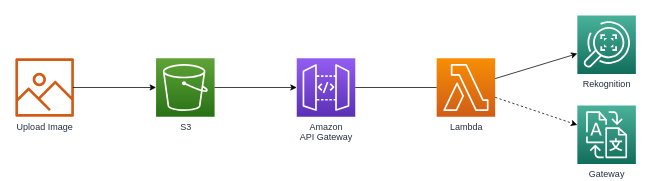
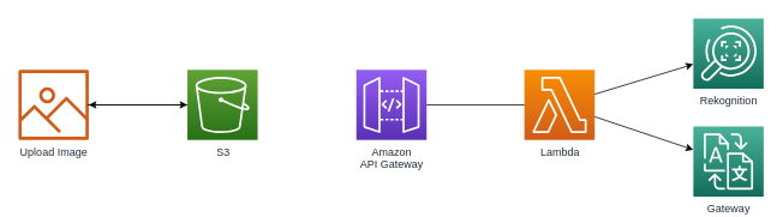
- <mxCell id="9" value="" style="endArrow=classic;html=1;" edge="1" parent="1" source="6" target="5"><mxGeometry x="-0.009" y="-11" width="50" height="50" relative="1" as="geometry"><mxPoint x="285.5" y="115.5" as="sourcePoint" /><mxPoint x="396.5" y="115.5" as="targetPoint" /><mxPoint as="offset" /></mxGeometry></mxCell>
+ <mxCell id="9" value="" style="endArrow=classic;html=1;" edge="1" parent="1" source="6" target="7"><mxGeometry x="-0.009" y="-11" width="50" height="50" relative="1" as="geometry"><mxPoint x="285.5" y="115.5" as="sourcePoint" /><mxPoint x="396.5" y="115.5" as="targetPoint" /><mxPoint as="offset" /></mxGeometry></mxCell>
- <mxCell id="12" value="" style="endArrow=classic;html=1;dashed=1;" edge="1" parent="1" source="2" target="4"><mxGeometry x="-0.009" y="-11" width="50" height="50" relative="1" as="geometry"><mxPoint x="669.5" y="114.144" as="sourcePoint" /><mxPoint x="779" y="80.856" as="targetPoint" /><mxPoint as="offset" /></mxGeometry></mxCell>
+ <mxCell id="12" value="" style="endArrow=classic;html=1;" edge="1" parent="1" source="2" target="4"><mxGeometry x="-0.009" y="-11" width="50" height="50" relative="1" as="geometry"><mxPoint x="669.5" y="114.144" as="sourcePoint" /><mxPoint x="779" y="80.856" as="targetPoint" /><mxPoint as="offset" /></mxGeometry></mxCell>
